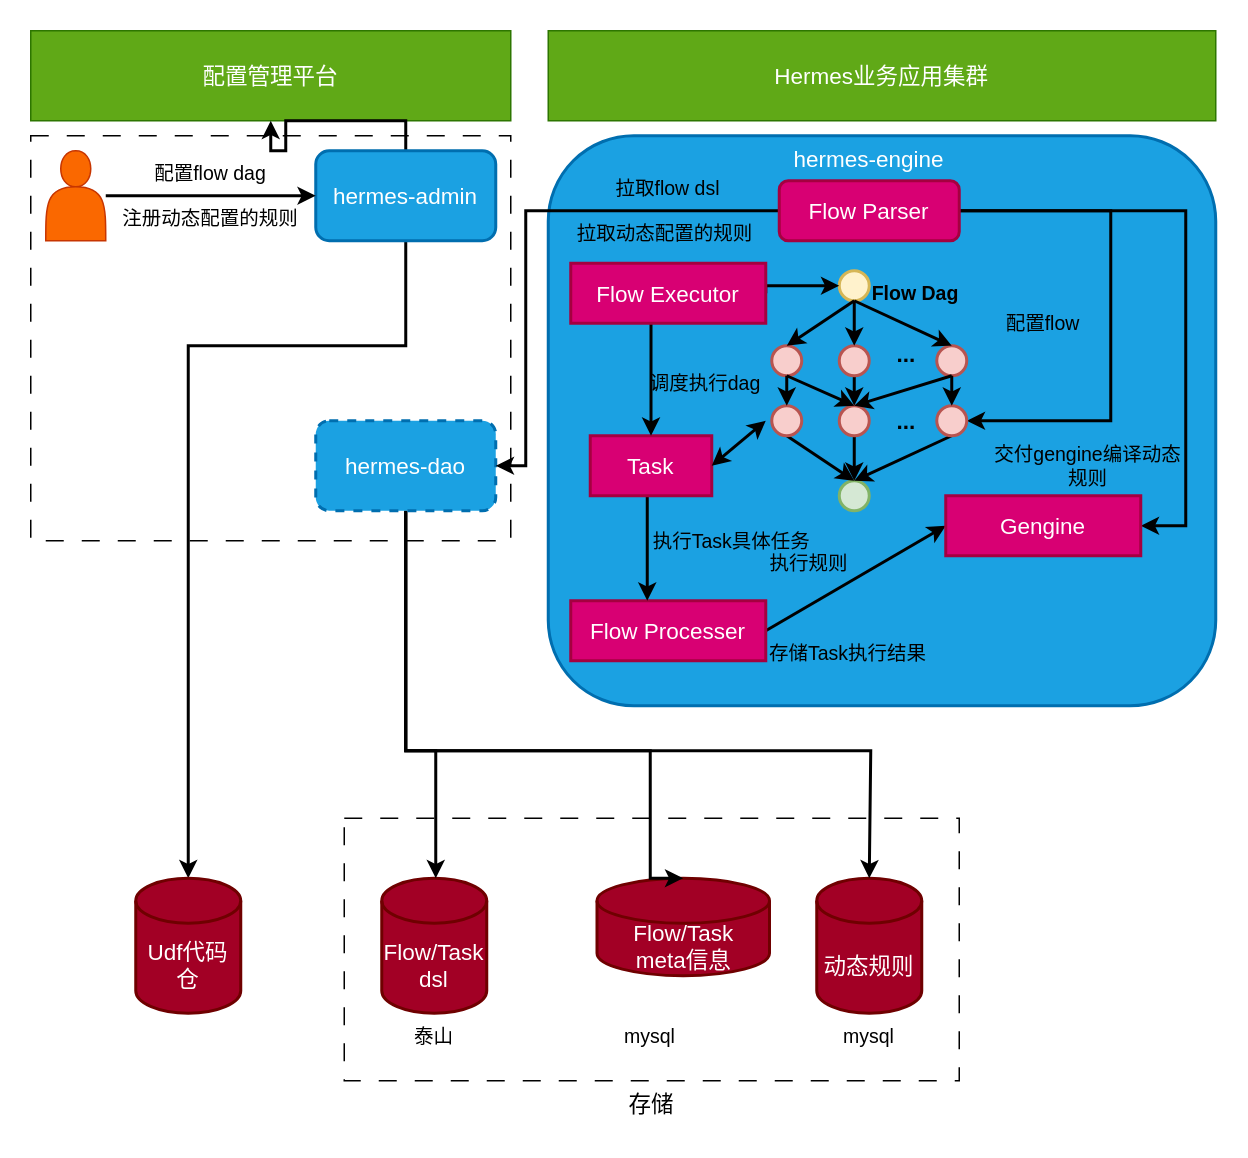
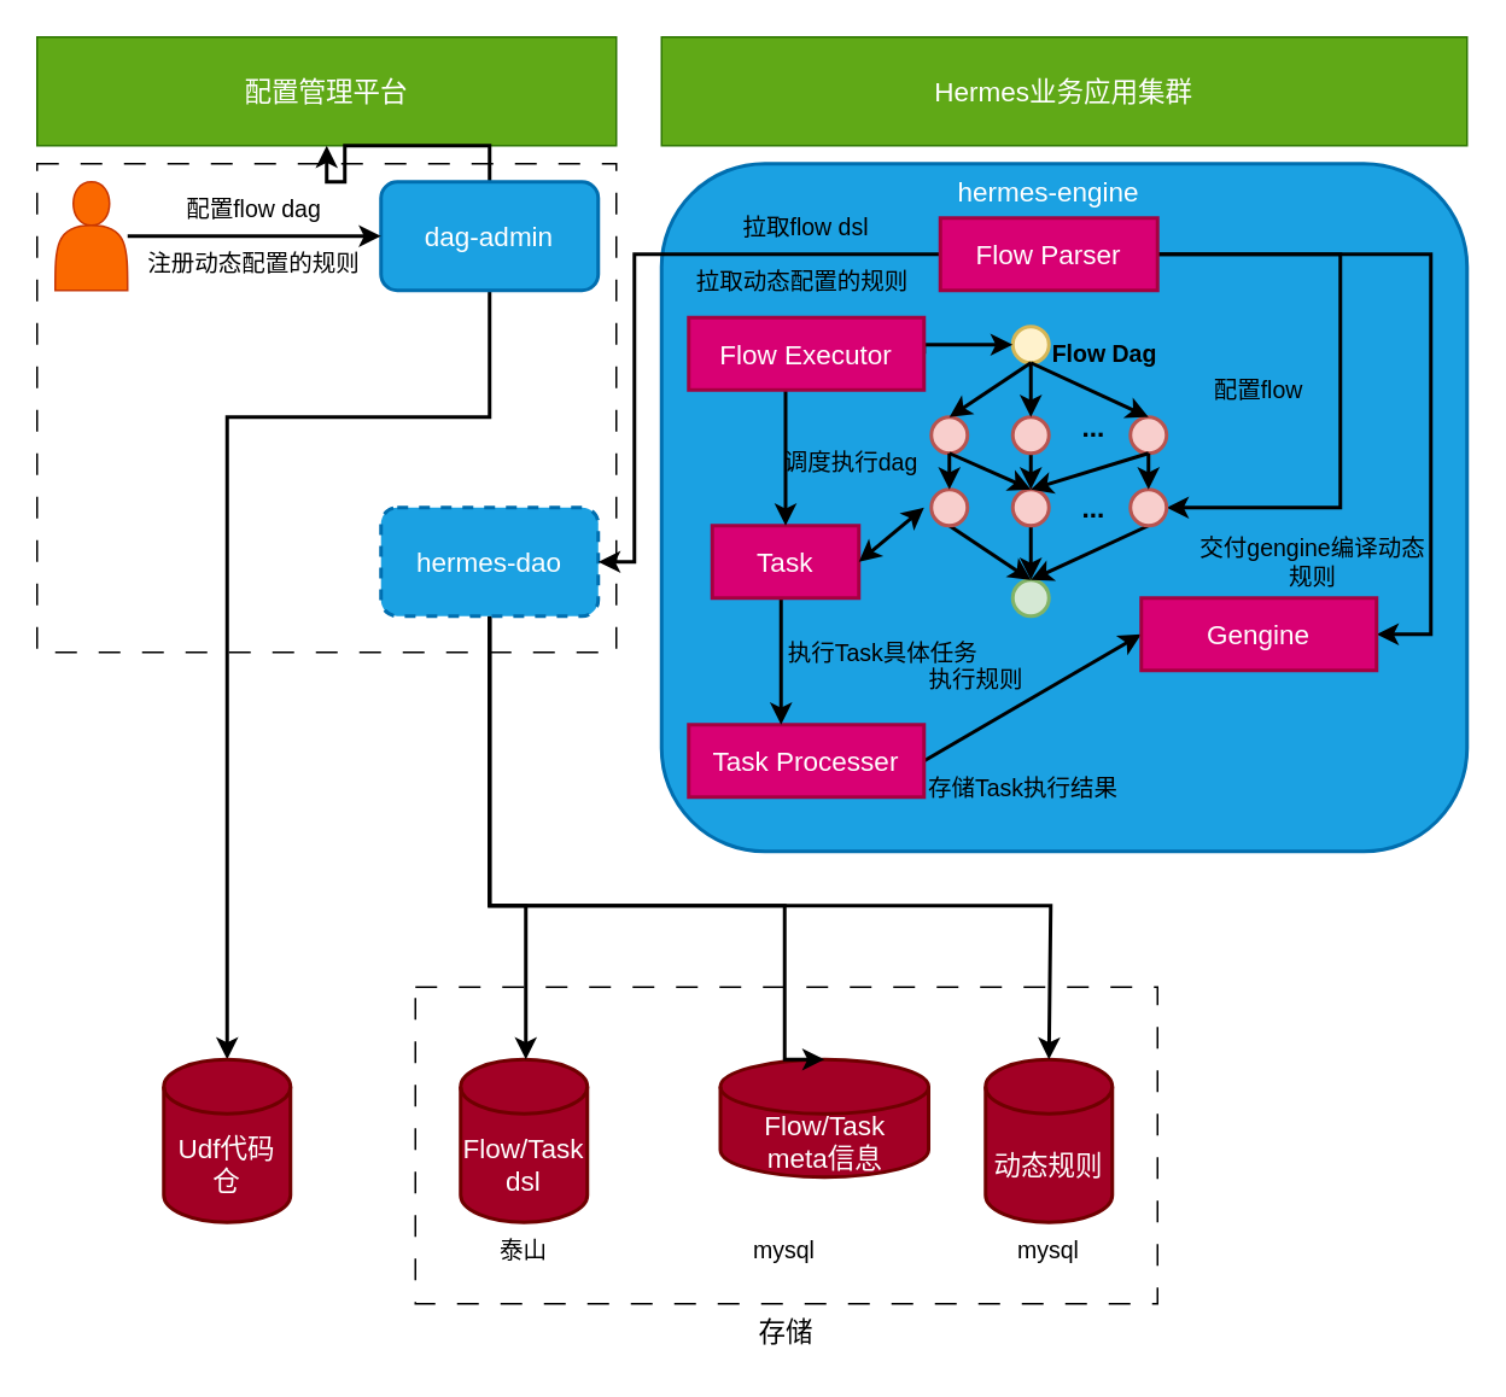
- <mxCell id="17" value="&lt;font style=&quot;font-size: 15px;&quot;&gt;hermes-admin&lt;/font&gt;" style="rounded=1;whiteSpace=wrap;html=1;strokeWidth=2;fillColor=#1ba1e2;fontColor=#ffffff;strokeColor=#006EAF;" parent="1" vertex="1"><mxGeometry x="210" y="100" width="120" height="60" as="geometry" /></mxCell>
+ <mxCell id="17" value="&lt;font style=&quot;font-size: 15px;&quot;&gt;dag-admin&lt;/font&gt;" style="rounded=1;whiteSpace=wrap;html=1;strokeWidth=2;fillColor=#1ba1e2;fontColor=#ffffff;strokeColor=#006EAF;" parent="1" vertex="1"><mxGeometry x="210" y="100" width="120" height="60" as="geometry" /></mxCell>
- <mxCell id="25" value="&lt;font style=&quot;font-size: 15px;&quot;&gt;Flow Parser&lt;/font&gt;" style="whiteSpace=wrap;html=1;strokeWidth=2;fillColor=#d80073;strokeColor=#A50040;fontColor=#ffffff;rounded=1;" parent="1" vertex="1"><mxGeometry x="519" y="120" width="120" height="40" as="geometry" /></mxCell>
+ <mxCell id="25" value="&lt;font style=&quot;font-size: 15px;&quot;&gt;Flow Parser&lt;/font&gt;" style="rounded=0;whiteSpace=wrap;html=1;strokeWidth=2;fillColor=#d80073;strokeColor=#A50040;fontColor=#ffffff;" parent="1" vertex="1"><mxGeometry x="519" y="120" width="120" height="40" as="geometry" /></mxCell>
- <mxCell id="27" value="&lt;font style=&quot;font-size: 15px;&quot;&gt;Flow Processer&lt;/font&gt;" style="rounded=0;whiteSpace=wrap;html=1;strokeWidth=2;fillColor=#d80073;fontColor=#ffffff;strokeColor=#A50040;" parent="1" vertex="1"><mxGeometry x="380" y="400" width="130" height="40" as="geometry" /></mxCell>
+ <mxCell id="27" value="&lt;font style=&quot;font-size: 15px;&quot;&gt;Task Processer&lt;/font&gt;" style="rounded=0;whiteSpace=wrap;html=1;strokeWidth=2;fillColor=#d80073;fontColor=#ffffff;strokeColor=#A50040;" parent="1" vertex="1"><mxGeometry x="380" y="400" width="130" height="40" as="geometry" /></mxCell>
